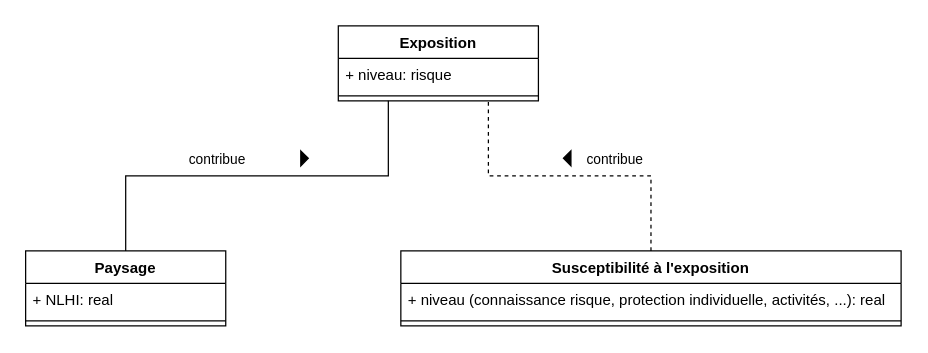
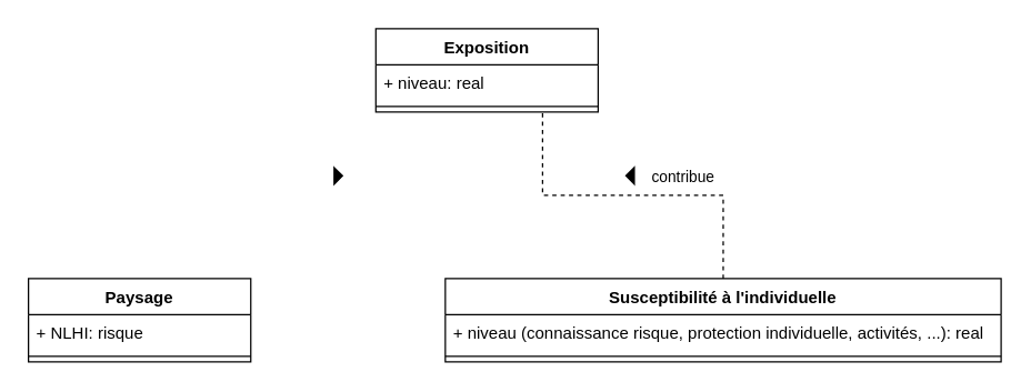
- <mxCell id="3" value="+ niveau: risque" style="text;strokeColor=none;fillColor=none;align=left;verticalAlign=top;spacingLeft=4;spacingRight=4;overflow=hidden;rotatable=0;points=[[0,0.5],[1,0.5]];portConstraint=eastwest;" vertex="1" parent="2"><mxGeometry y="26" width="160" height="26" as="geometry" /></mxCell>
+ <mxCell id="3" value="+ niveau: real" style="text;strokeColor=none;fillColor=none;align=left;verticalAlign=top;spacingLeft=4;spacingRight=4;overflow=hidden;rotatable=0;points=[[0,0.5],[1,0.5]];portConstraint=eastwest;" vertex="1" parent="2"><mxGeometry y="26" width="160" height="26" as="geometry" /></mxCell>
- <mxCell id="8" value="" style="edgeStyle=elbowEdgeStyle;html=1;endArrow=none;elbow=vertical;rounded=0;entryX=0.25;entryY=1;entryDx=0;entryDy=0;exitX=0.5;exitY=0;exitDx=0;exitDy=0;" edge="1" parent="1" source="5" target="2"><mxGeometry width="100" height="75" relative="1" as="geometry"><mxPoint x="290" y="335" as="sourcePoint" /><mxPoint x="390" y="260" as="targetPoint" /><Array as="points"><mxPoint x="240" y="140" /></Array></mxGeometry></mxCell>
- <mxCell id="9" value="contribue" style="edgeLabel;html=1;align=center;verticalAlign=middle;resizable=0;points=[];" vertex="1" connectable="0" parent="8"><mxGeometry x="-0.281" y="2" relative="1" as="geometry"><mxPoint x="13" y="-12" as="offset" /></mxGeometry></mxCell>
- <mxCell id="11" value="Susceptibilité à l'exposition" style="swimlane;fontStyle=1;align=center;verticalAlign=top;childLayout=stackLayout;horizontal=1;startSize=26;horizontalStack=0;resizeParent=1;resizeParentMax=0;resizeLast=0;collapsible=1;marginBottom=0;" vertex="1" parent="1"><mxGeometry x="320" y="200" width="400" height="60" as="geometry"><mxRectangle x="320" y="370" width="90" height="26" as="alternateBounds" /></mxGeometry></mxCell>
+ <mxCell id="11" value="Susceptibilité à l'individuelle" style="swimlane;fontStyle=1;align=center;verticalAlign=top;childLayout=stackLayout;horizontal=1;startSize=26;horizontalStack=0;resizeParent=1;resizeParentMax=0;resizeLast=0;collapsible=1;marginBottom=0;" vertex="1" parent="1"><mxGeometry x="320" y="200" width="400" height="60" as="geometry"><mxRectangle x="320" y="370" width="90" height="26" as="alternateBounds" /></mxGeometry></mxCell>
- <mxCell id="6" value="+ NLHI: real" style="text;strokeColor=none;fillColor=none;align=left;verticalAlign=top;spacingLeft=4;spacingRight=4;overflow=hidden;rotatable=0;points=[[0,0.5],[1,0.5]];portConstraint=eastwest;" vertex="1" parent="5"><mxGeometry y="26" width="160" height="26" as="geometry" /></mxCell>
+ <mxCell id="6" value="+ NLHI: risque" style="text;strokeColor=none;fillColor=none;align=left;verticalAlign=top;spacingLeft=4;spacingRight=4;overflow=hidden;rotatable=0;points=[[0,0.5],[1,0.5]];portConstraint=eastwest;" vertex="1" parent="5"><mxGeometry y="26" width="160" height="26" as="geometry" /></mxCell>
